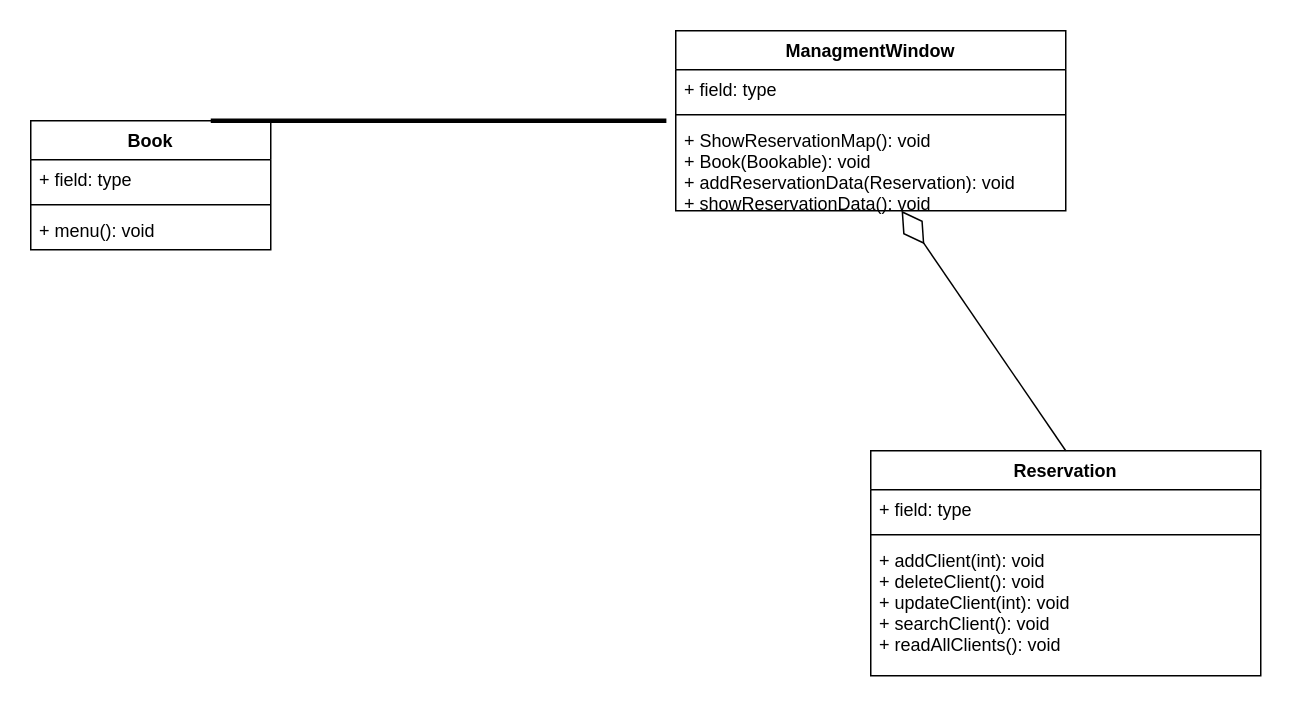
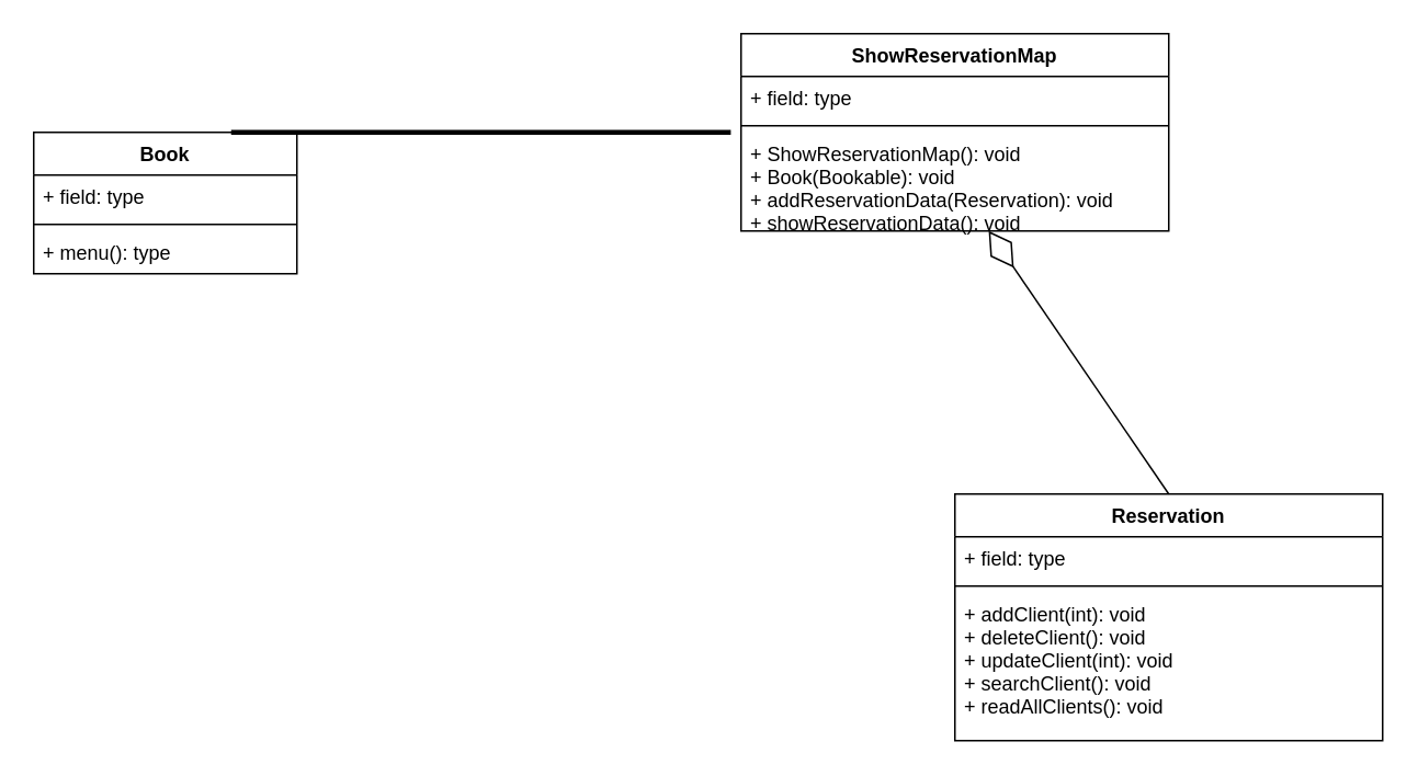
- <mxCell id="2" value="ManagmentWindow" style="swimlane;fontStyle=1;align=center;verticalAlign=top;childLayout=stackLayout;horizontal=1;startSize=26;horizontalStack=0;resizeParent=1;resizeParentMax=0;resizeLast=0;collapsible=1;marginBottom=0;" vertex="1" parent="1"><mxGeometry x="450" y="20" width="260" height="120" as="geometry" /></mxCell>
+ <mxCell id="2" value="ShowReservationMap" style="swimlane;fontStyle=1;align=center;verticalAlign=top;childLayout=stackLayout;horizontal=1;startSize=26;horizontalStack=0;resizeParent=1;resizeParentMax=0;resizeLast=0;collapsible=1;marginBottom=0;" vertex="1" parent="1"><mxGeometry x="450" y="20" width="260" height="120" as="geometry" /></mxCell>
- <mxCell id="9" value="+ menu(): void" style="text;strokeColor=none;fillColor=none;align=left;verticalAlign=top;spacingLeft=4;spacingRight=4;overflow=hidden;rotatable=0;points=[[0,0.5],[1,0.5]];portConstraint=eastwest;" vertex="1" parent="6"><mxGeometry y="60" width="160" height="26" as="geometry" /></mxCell>
+ <mxCell id="9" value="+ menu(): type" style="text;strokeColor=none;fillColor=none;align=left;verticalAlign=top;spacingLeft=4;spacingRight=4;overflow=hidden;rotatable=0;points=[[0,0.5],[1,0.5]];portConstraint=eastwest;" vertex="1" parent="6"><mxGeometry y="60" width="160" height="26" as="geometry" /></mxCell>
